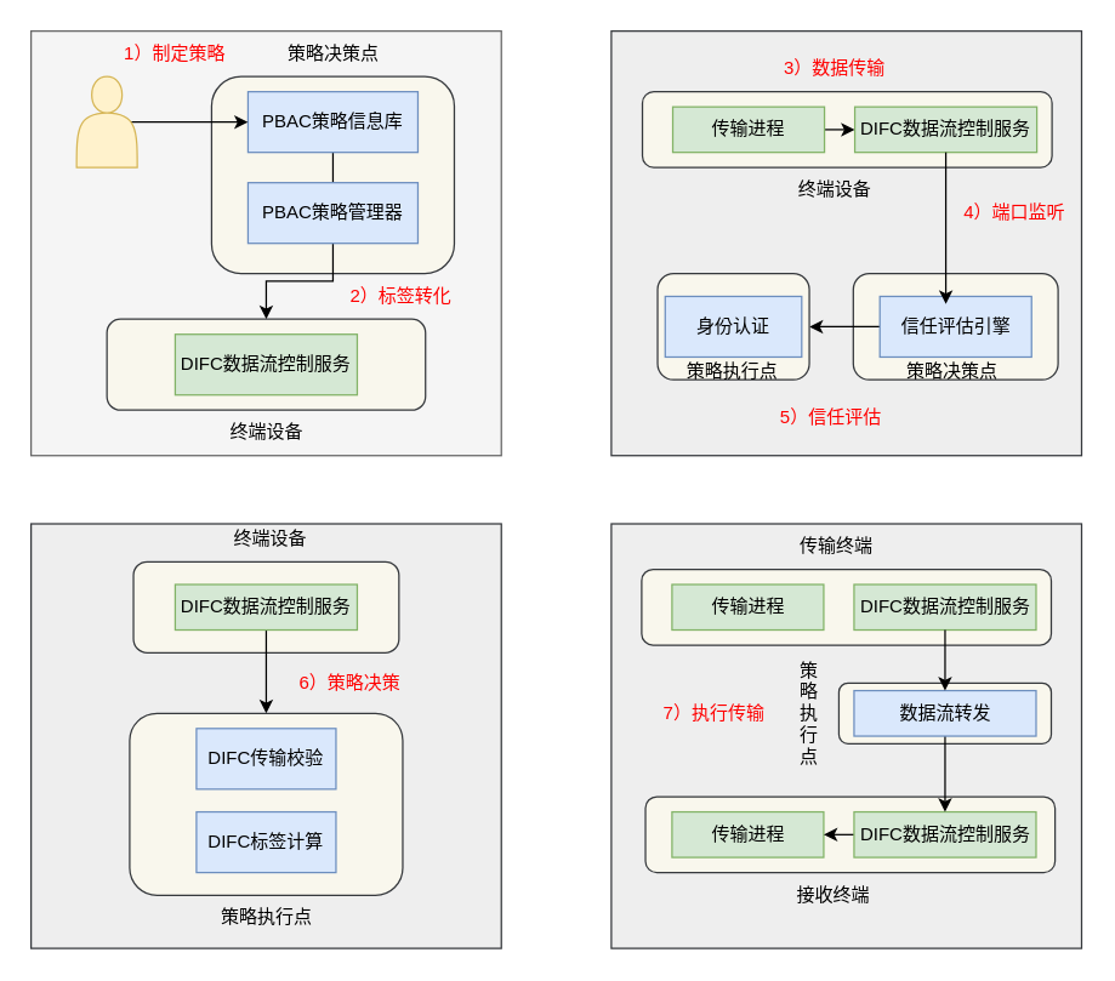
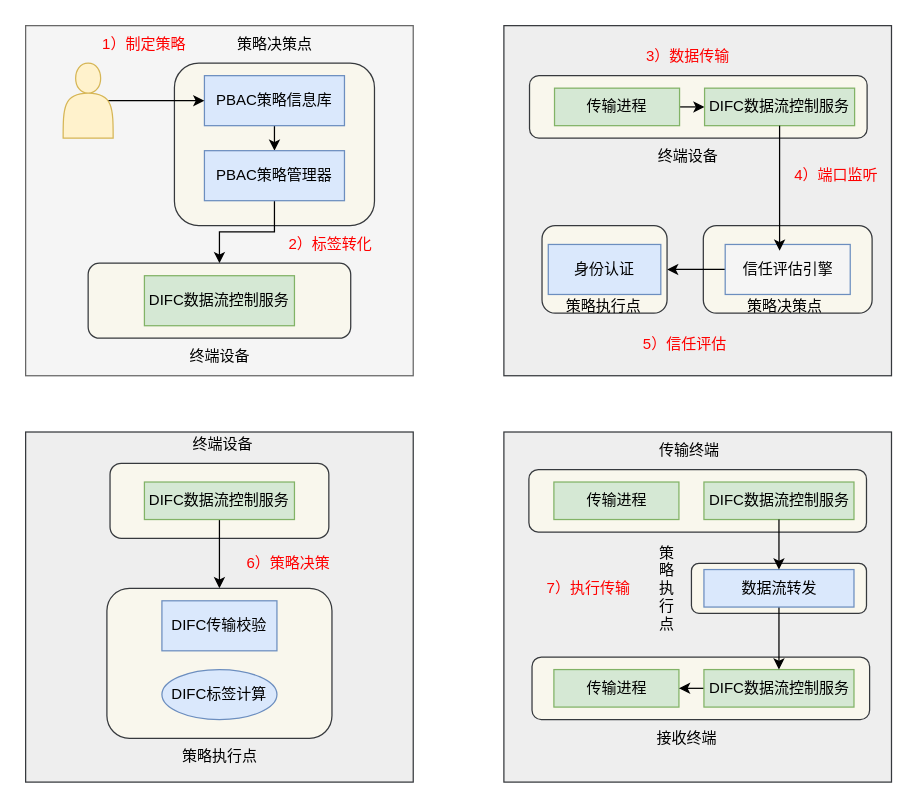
- <mxCell id="5" style="edgeStyle=orthogonalEdgeStyle;rounded=0;orthogonalLoop=1;jettySize=auto;html=1;exitX=0.5;exitY=1;exitDx=0;exitDy=0;entryX=0.5;entryY=0;entryDx=0;entryDy=0;endArrow=none;" parent="1" source="6" target="8" edge="1"><mxGeometry relative="1" as="geometry" /></mxCell>
+ <mxCell id="5" style="edgeStyle=orthogonalEdgeStyle;rounded=0;orthogonalLoop=1;jettySize=auto;html=1;exitX=0.5;exitY=1;exitDx=0;exitDy=0;entryX=0.5;entryY=0;entryDx=0;entryDy=0;" parent="1" source="6" target="8" edge="1"><mxGeometry relative="1" as="geometry" /></mxCell>
- <mxCell id="21" value="信任评估引擎" style="rounded=0;whiteSpace=wrap;html=1;fillColor=#dae8fc;strokeColor=#6c8ebf;" parent="1" vertex="1"><mxGeometry x="579.5" y="195" width="100" height="40" as="geometry" /></mxCell>
+ <mxCell id="21" value="信任评估引擎" style="rounded=0;whiteSpace=wrap;html=1;fillColor=#f5f5f5;strokeColor=#6c8ebf;" parent="1" vertex="1"><mxGeometry x="579.5" y="195" width="100" height="40" as="geometry" /></mxCell>
- <mxCell id="34" value="DIFC标签计算" style="rounded=0;whiteSpace=wrap;html=1;fillColor=#dae8fc;strokeColor=#6c8ebf;" parent="1" vertex="1"><mxGeometry x="129" y="535" width="92" height="40" as="geometry" /></mxCell>
+ <mxCell id="34" value="DIFC标签计算" style="ellipse;whiteSpace=wrap;html=1;fillColor=#dae8fc;strokeColor=#6c8ebf;" parent="1" vertex="1"><mxGeometry x="129" y="535" width="92" height="40" as="geometry" /></mxCell>
